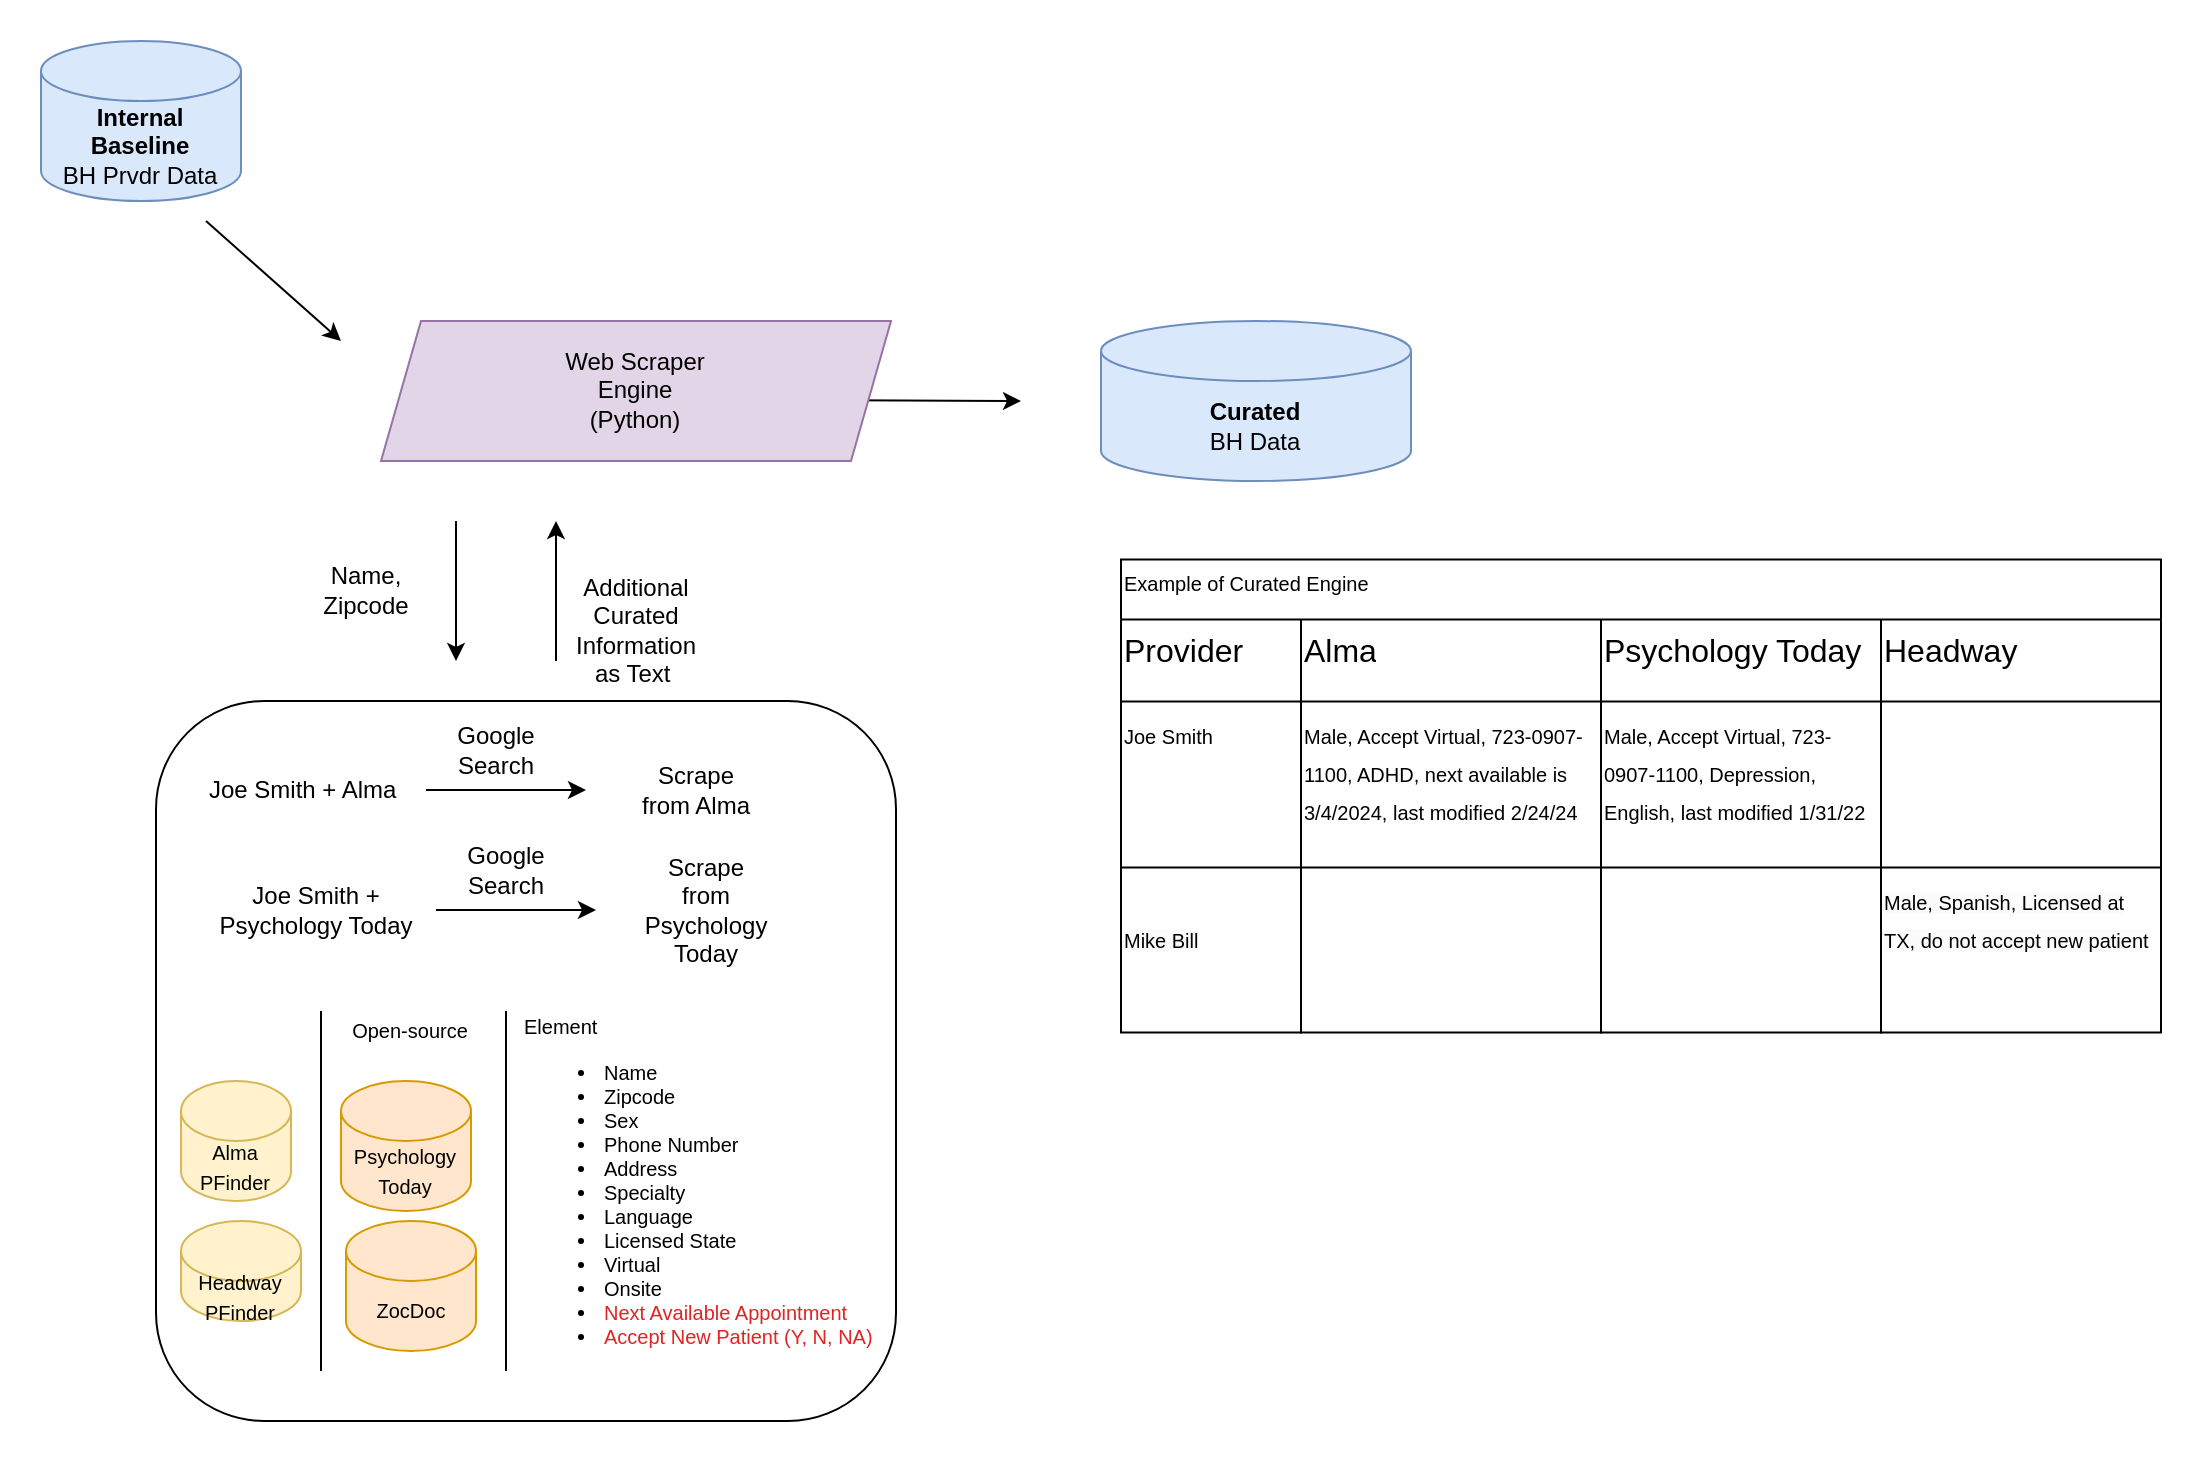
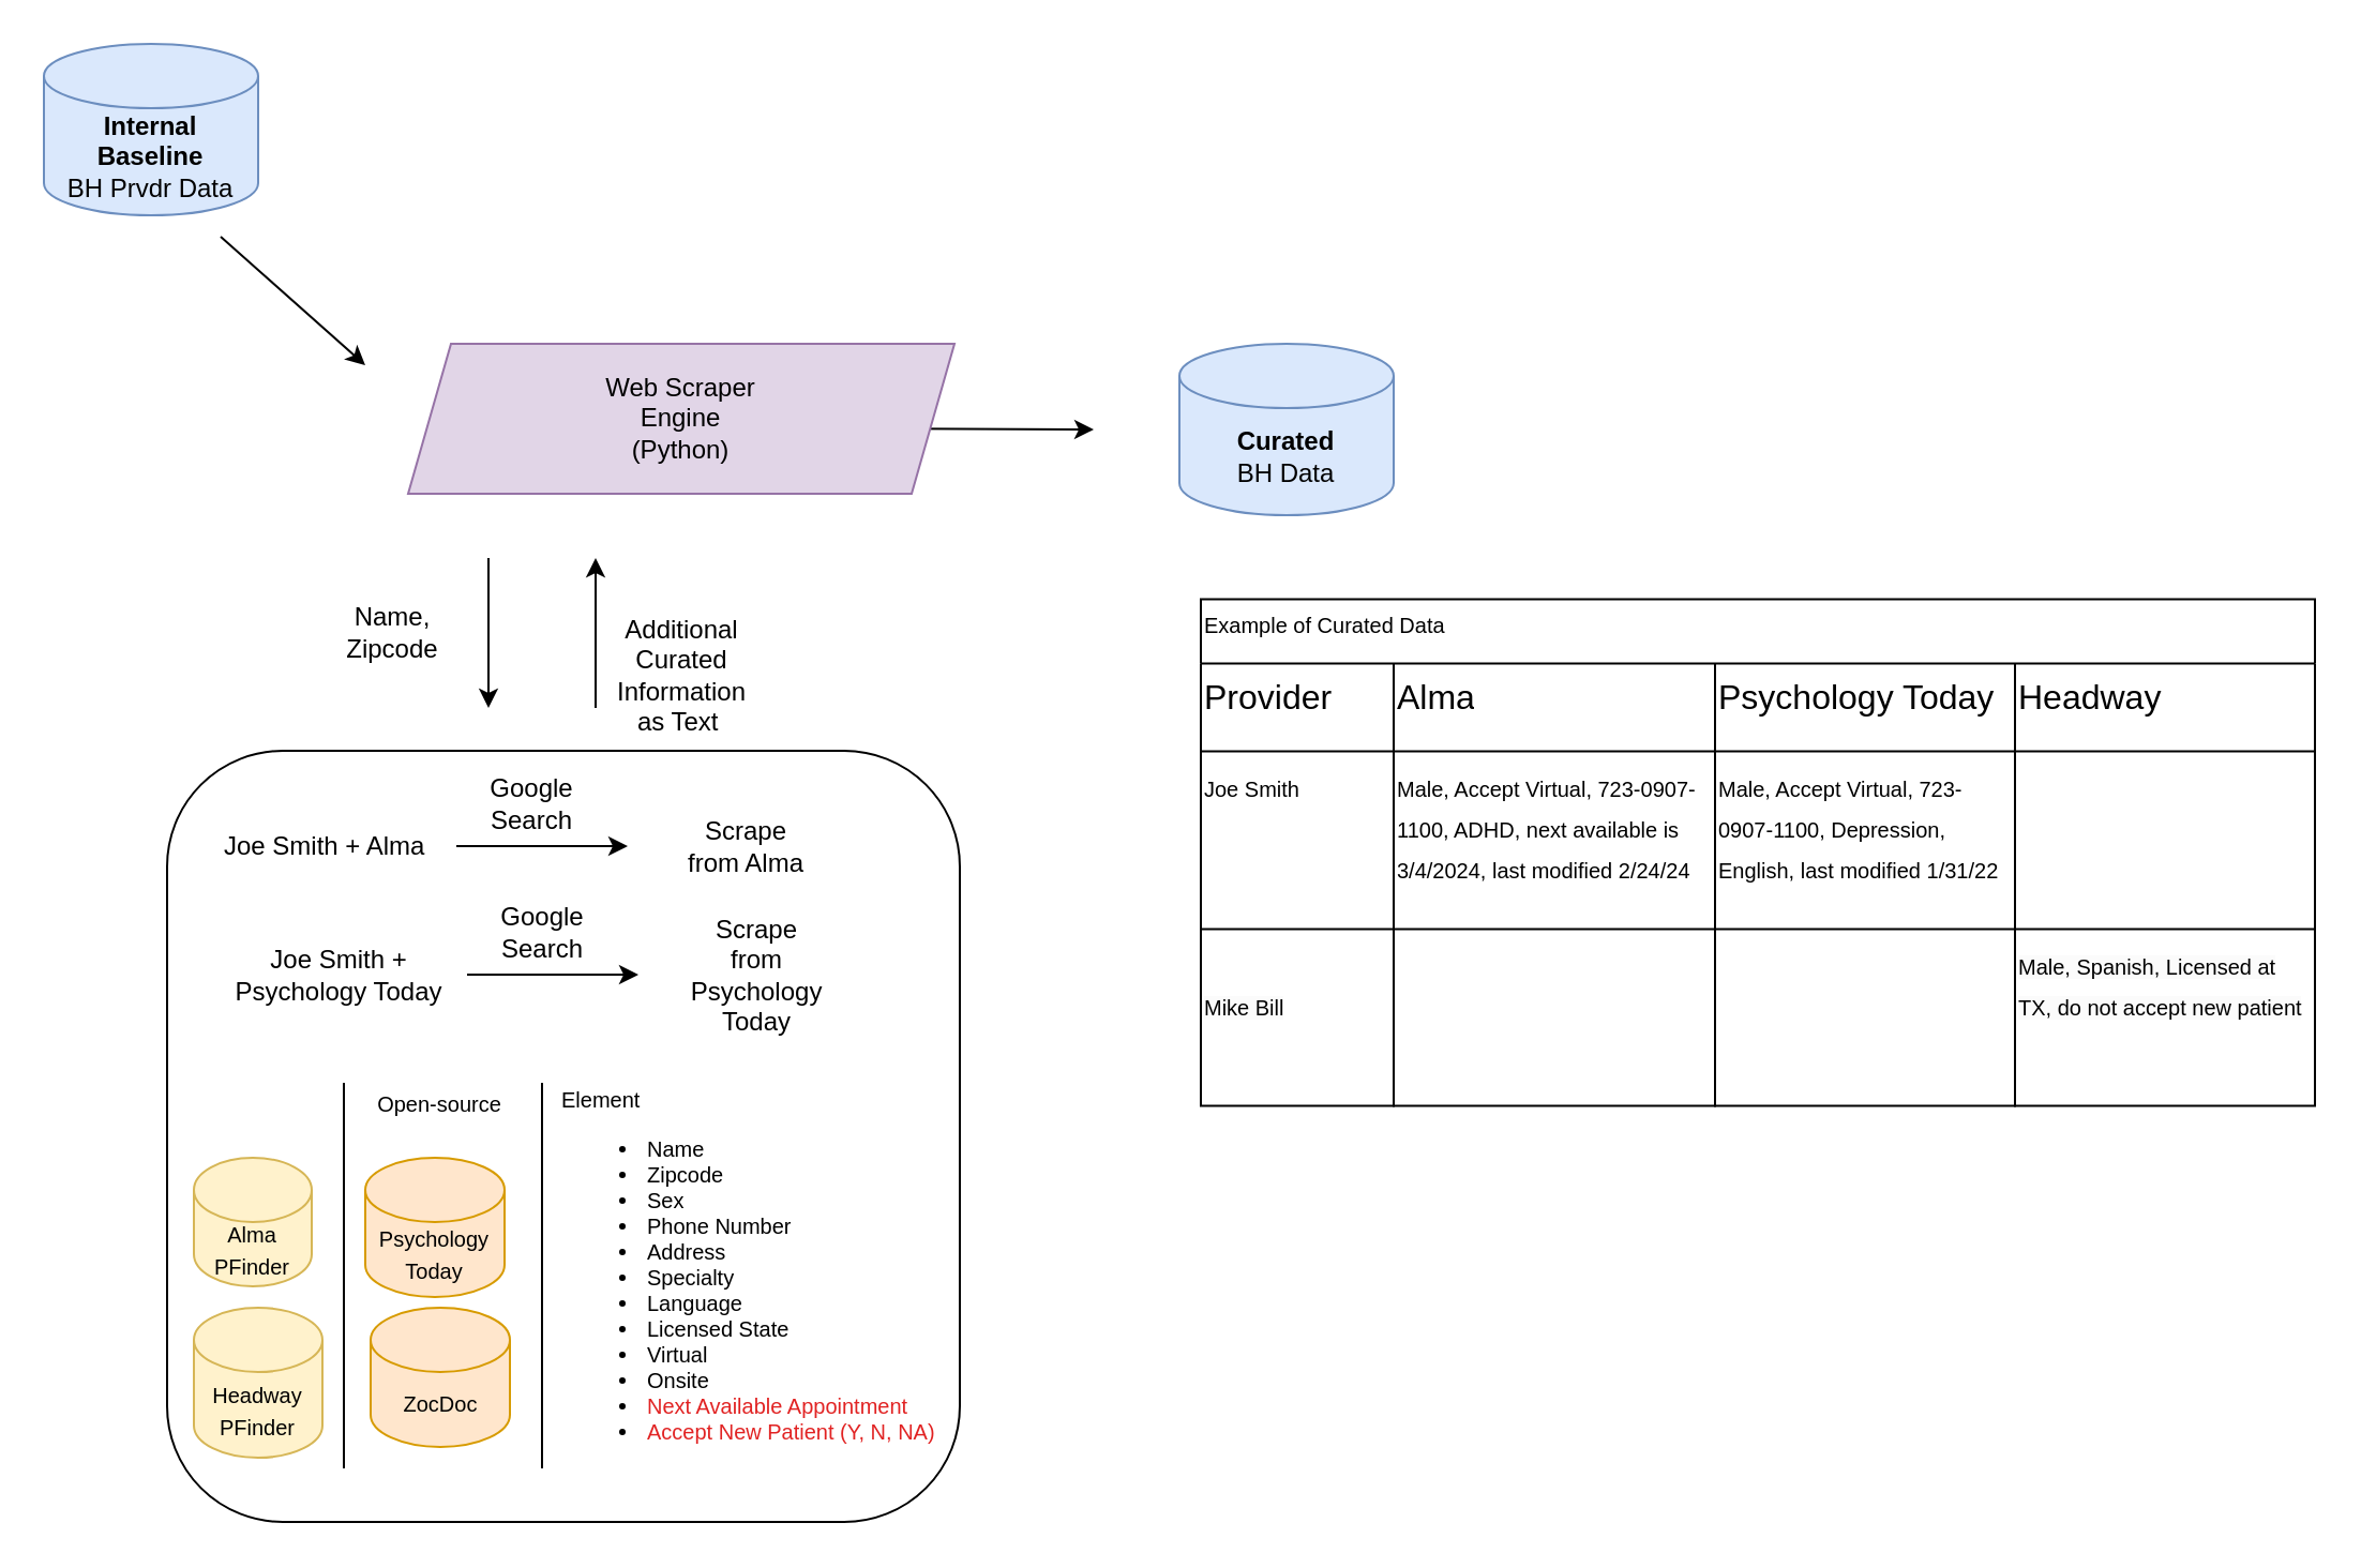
- <mxCell id="3" value="&lt;b&gt;Curated &lt;/b&gt;&lt;br&gt;BH Data" style="shape=cylinder3;whiteSpace=wrap;html=1;boundedLbl=1;backgroundOutline=1;size=15;fillColor=#dae8fc;strokeColor=#6c8ebf;" vertex="1" parent="1"><mxGeometry x="550" y="160" width="155" height="80" as="geometry" /></mxCell>
+ <mxCell id="3" value="&lt;b&gt;Curated &lt;/b&gt;&lt;br&gt;BH Data" style="shape=cylinder3;whiteSpace=wrap;html=1;boundedLbl=1;backgroundOutline=1;size=15;fillColor=#dae8fc;strokeColor=#6c8ebf;" vertex="1" parent="1"><mxGeometry x="550" y="160" width="100" height="80" as="geometry" /></mxCell>
- <mxCell id="29" value="Example of Curated Engine" style="shape=table;startSize=30;container=1;collapsible=0;childLayout=tableLayout;strokeColor=default;fontSize=10;verticalAlign=top;align=left;" vertex="1" parent="1"><mxGeometry x="560" y="279.25" width="520.0" height="236.5" as="geometry" /></mxCell>
+ <mxCell id="29" value="Example of Curated Data" style="shape=table;startSize=30;container=1;collapsible=0;childLayout=tableLayout;strokeColor=default;fontSize=10;verticalAlign=top;align=left;" vertex="1" parent="1"><mxGeometry x="560" y="279.25" width="520.0" height="236.5" as="geometry" /></mxCell>
- <mxCell id="11" value="&lt;font style=&quot;font-size: 10px;&quot;&gt;Headway&lt;br&gt;PFinder&lt;br&gt;&lt;/font&gt;" style="shape=cylinder3;whiteSpace=wrap;html=1;boundedLbl=1;backgroundOutline=1;size=15;fillColor=#fff2cc;strokeColor=#d6b656;" vertex="1" parent="1"><mxGeometry x="90" y="610" width="60" height="50" as="geometry" /></mxCell>
+ <mxCell id="11" value="&lt;font style=&quot;font-size: 10px;&quot;&gt;Headway&lt;br&gt;PFinder&lt;br&gt;&lt;/font&gt;" style="shape=cylinder3;whiteSpace=wrap;html=1;boundedLbl=1;backgroundOutline=1;size=15;fillColor=#fff2cc;strokeColor=#d6b656;" vertex="1" parent="1"><mxGeometry x="90" y="610" width="60" height="70" as="geometry" /></mxCell>
